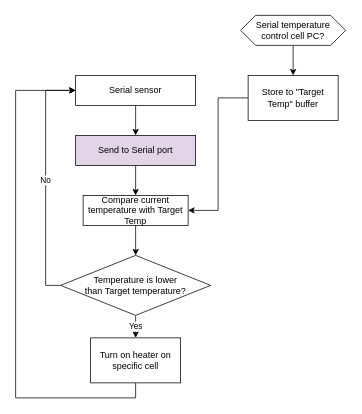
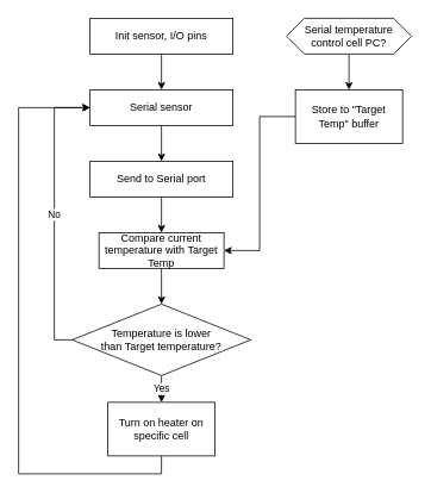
+ <mxCell id="3" value="Init sensor, I/O pins" style="rounded=0;whiteSpace=wrap;html=1;" vertex="1" parent="1"><mxGeometry x="100" y="20" width="160" height="40" as="geometry" /></mxCell>
+ <mxCell id="2" style="edgeStyle=orthogonalEdgeStyle;rounded=0;orthogonalLoop=1;jettySize=auto;html=1;exitX=0.5;exitY=1;exitDx=0;exitDy=0;" edge="1" parent="1" source="3" target="5"><mxGeometry relative="1" as="geometry" /></mxCell>
- <mxCell id="7" value="Send to Serial port" style="whiteSpace=wrap;html=1;rounded=0;fillColor=#e1d5e7;" vertex="1" parent="1"><mxGeometry x="100" y="180" width="160" height="40" as="geometry" /></mxCell>
+ <mxCell id="7" value="Send to Serial port" style="whiteSpace=wrap;html=1;rounded=0;" vertex="1" parent="1"><mxGeometry x="100" y="180" width="160" height="40" as="geometry" /></mxCell>
